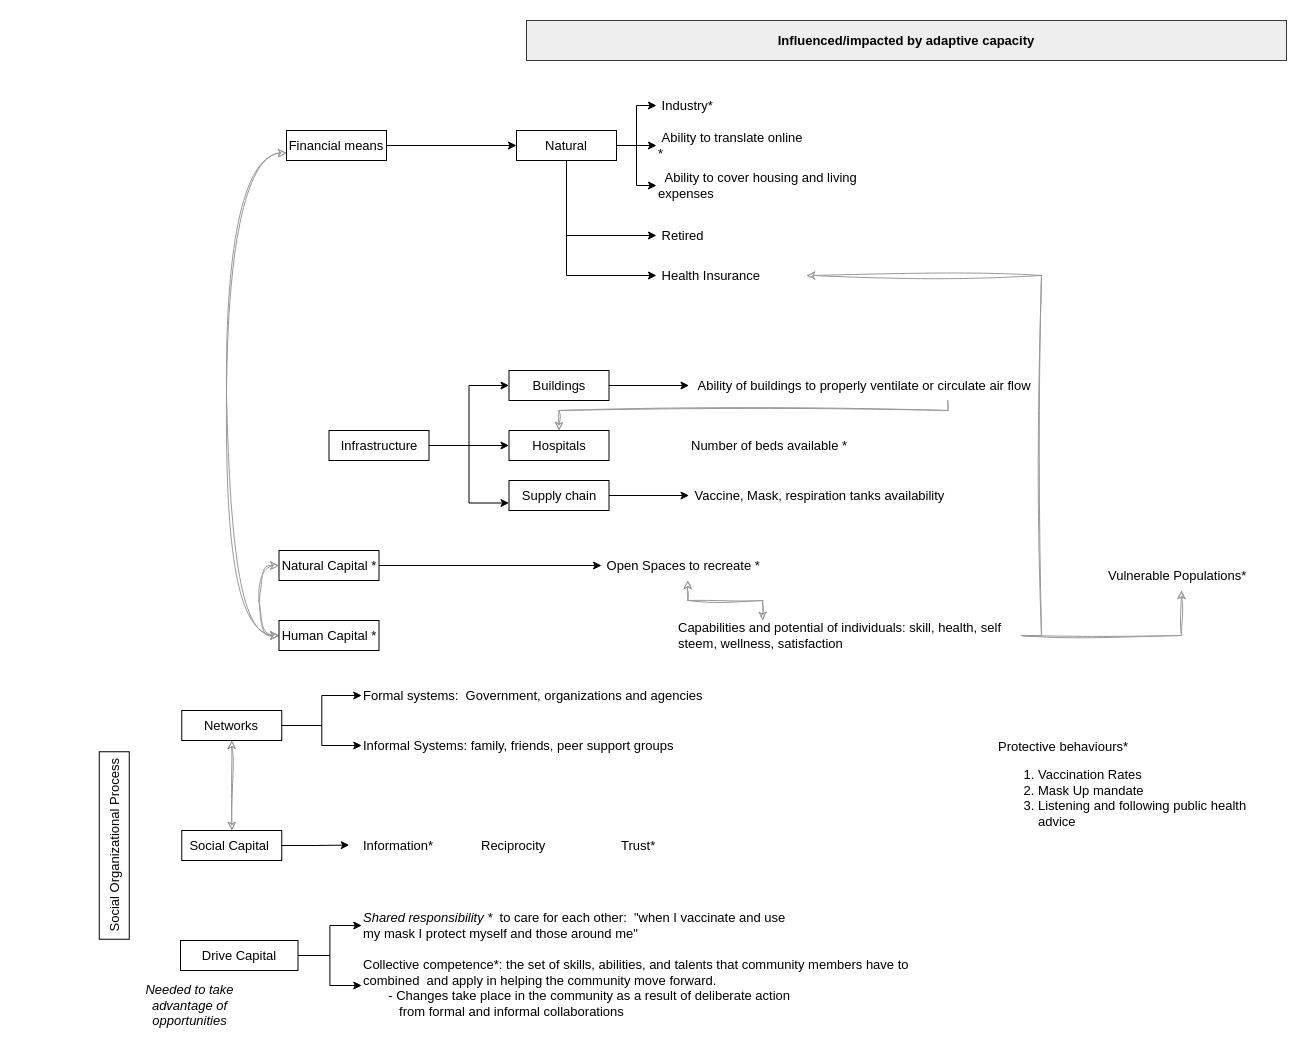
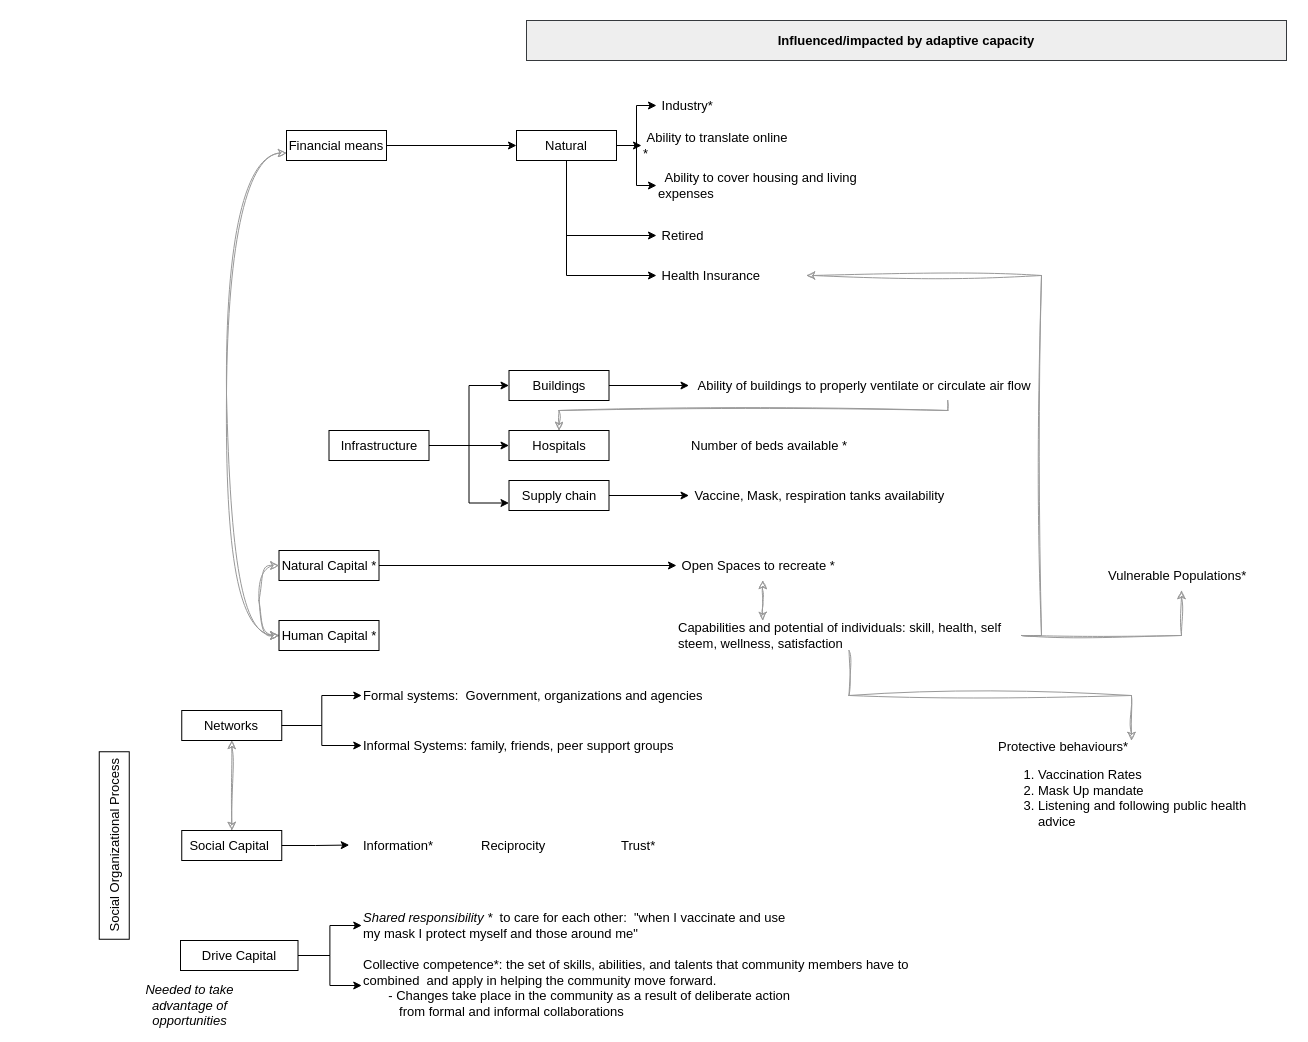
- <mxCell id="12" value="&amp;nbsp;Ability to translate online *" style="text;html=1;align=left;verticalAlign=middle;whiteSpace=wrap;rounded=0;fontSize=13;" vertex="1" parent="1"><mxGeometry x="656" y="130" width="150" height="30" as="geometry" /></mxCell>
+ <mxCell id="12" value="&amp;nbsp;Ability to translate online *" style="text;html=1;align=left;verticalAlign=middle;whiteSpace=wrap;rounded=0;fontSize=13;" vertex="1" parent="1"><mxGeometry x="641" y="130" width="150" height="30" as="geometry" /></mxCell>
- <mxCell id="31" value="&amp;nbsp;Open Spaces to recreate *" style="text;html=1;align=left;verticalAlign=middle;whiteSpace=wrap;rounded=0;fontSize=13;" vertex="1" parent="1"><mxGeometry x="601" y="550" width="345" height="30" as="geometry" /></mxCell>
+ <mxCell id="31" value="&amp;nbsp;Open Spaces to recreate *" style="text;html=1;align=left;verticalAlign=middle;whiteSpace=wrap;rounded=0;fontSize=13;" vertex="1" parent="1"><mxGeometry x="676" y="550" width="345" height="30" as="geometry" /></mxCell>
+ <mxCell id="34" style="edgeStyle=orthogonalEdgeStyle;rounded=0;orthogonalLoop=1;jettySize=auto;html=1;exitX=0.5;exitY=1;exitDx=0;exitDy=0;entryX=0.5;entryY=0;entryDx=0;entryDy=0;sketch=1;curveFitting=1;jiggle=2;strokeColor=#999999;fontSize=13;" edge="1" parent="1" source="35" target="53"><mxGeometry relative="1" as="geometry" /></mxCell>
